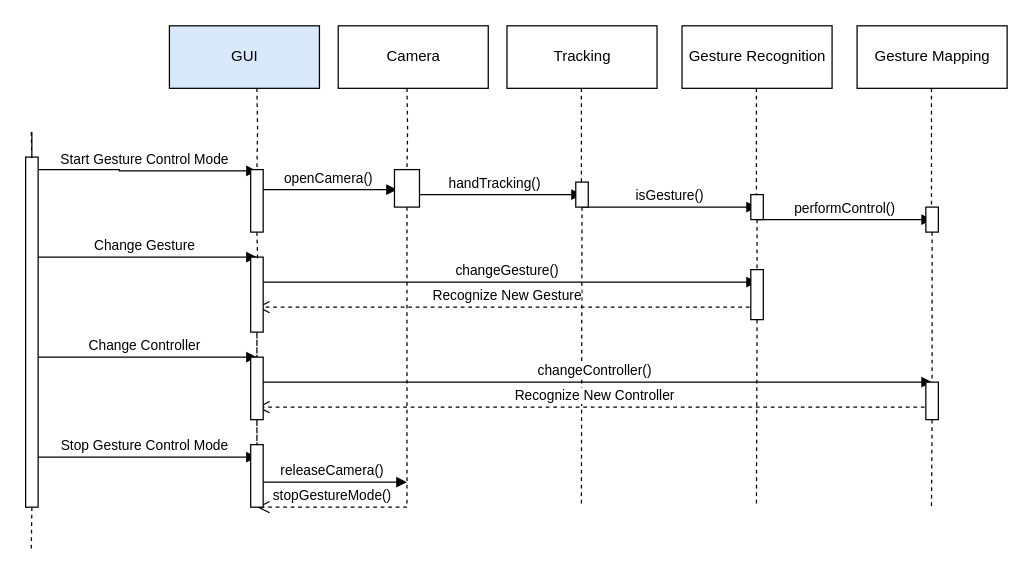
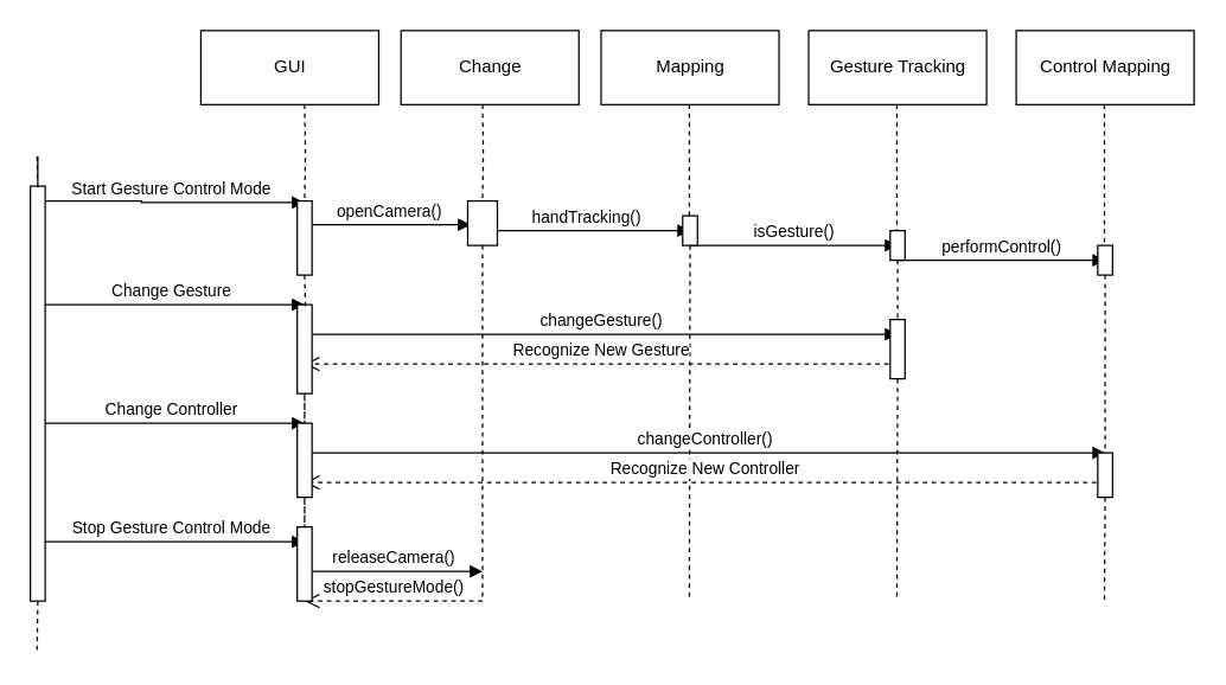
- <mxCell id="2" value="GUI" style="html=1;fillColor=#dae8fc;" vertex="1" parent="1"><mxGeometry x="135" y="20" width="120" height="50" as="geometry" /></mxCell>
+ <mxCell id="2" value="GUI" style="html=1;" vertex="1" parent="1"><mxGeometry x="135" y="20" width="120" height="50" as="geometry" /></mxCell>
- <mxCell id="3" value="Camera" style="html=1;" vertex="1" parent="1"><mxGeometry x="270" y="20" width="120" height="50" as="geometry" /></mxCell>
+ <mxCell id="3" value="Change" style="html=1;" vertex="1" parent="1"><mxGeometry x="270" y="20" width="120" height="50" as="geometry" /></mxCell>
- <mxCell id="4" value="Tracking" style="html=1;" vertex="1" parent="1"><mxGeometry x="405" y="20" width="120" height="50" as="geometry" /></mxCell>
+ <mxCell id="4" value="Mapping" style="html=1;" vertex="1" parent="1"><mxGeometry x="405" y="20" width="120" height="50" as="geometry" /></mxCell>
- <mxCell id="5" value="Gesture Recognition" style="html=1;" vertex="1" parent="1"><mxGeometry x="545" y="20" width="120" height="50" as="geometry" /></mxCell>
+ <mxCell id="5" value="Gesture Tracking" style="html=1;" vertex="1" parent="1"><mxGeometry x="545" y="20" width="120" height="50" as="geometry" /></mxCell>
- <mxCell id="6" value="Gesture Mapping" style="html=1;" vertex="1" parent="1"><mxGeometry x="685" y="20" width="120" height="50" as="geometry" /></mxCell>
+ <mxCell id="6" value="Control Mapping" style="html=1;" vertex="1" parent="1"><mxGeometry x="685" y="20" width="120" height="50" as="geometry" /></mxCell>
